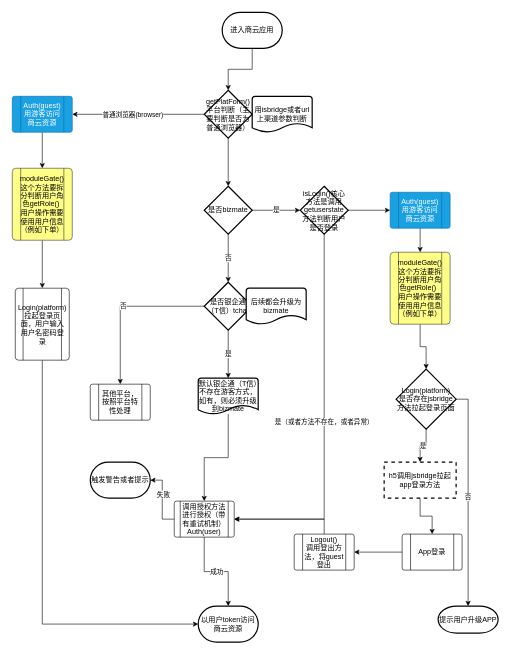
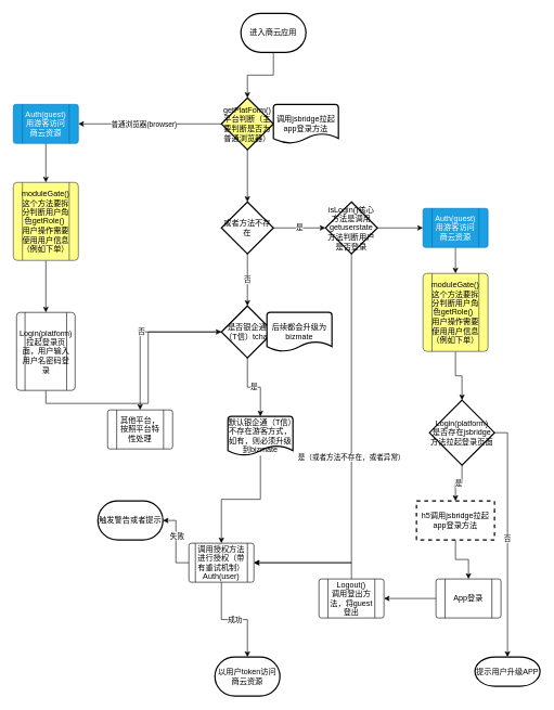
- <mxCell id="8" value="getPlatForm()平台判断（主要判断是否为普通浏览器）" style="rhombus;whiteSpace=wrap;html=1;strokeWidth=2;" parent="1" vertex="1"><mxGeometry x="340" y="150" width="80" height="80" as="geometry" /></mxCell>
+ <mxCell id="8" value="getPlatForm()平台判断（主要判断是否为普通浏览器）" style="rhombus;whiteSpace=wrap;html=1;strokeWidth=2;fillColor=#ffff88;" parent="1" vertex="1"><mxGeometry x="340" y="150" width="80" height="80" as="geometry" /></mxCell>
- <mxCell id="47" value="用isbridge或者url上渠道参数判断" style="strokeWidth=2;html=1;shape=mxgraph.flowchart.document2;whiteSpace=wrap;size=0.25;" parent="1" vertex="1"><mxGeometry x="420" y="160" width="100" height="60" as="geometry" /></mxCell>
+ <mxCell id="47" value="调用jsbridge拉起app登录方法" style="strokeWidth=2;html=1;shape=mxgraph.flowchart.document2;whiteSpace=wrap;size=0.25;" parent="1" vertex="1"><mxGeometry x="420" y="160" width="100" height="60" as="geometry" /></mxCell>
- <mxCell id="11" value="是否bizmate" style="rhombus;whiteSpace=wrap;html=1;strokeWidth=2;" parent="1" vertex="1"><mxGeometry x="340" y="310" width="80" height="80" as="geometry" /></mxCell>
+ <mxCell id="11" value="或者方法不存在" style="rhombus;whiteSpace=wrap;html=1;strokeWidth=2;" parent="1" vertex="1"><mxGeometry x="340" y="310" width="80" height="80" as="geometry" /></mxCell>
- <mxCell id="19" value="默认银企通（T信）不存在游客方式，如有，则必须升级到bizmate" style="strokeWidth=2;html=1;shape=mxgraph.flowchart.document2;whiteSpace=wrap;size=0.25;" parent="1" vertex="1"><mxGeometry x="330" y="630" width="100" height="60" as="geometry" /></mxCell>
+ <mxCell id="19" value="默认银企通（T信）不存在游客方式，如有，则必须升级到bizmate" style="strokeWidth=2;html=1;shape=mxgraph.flowchart.document2;whiteSpace=wrap;size=0.25;" parent="1" vertex="1"><mxGeometry x="350" y="640" width="100" height="60" as="geometry" /></mxCell>
- <mxCell id="32" value="其他平台，按照平台特性处理" style="verticalLabelPosition=middle;verticalAlign=middle;html=1;shape=process;whiteSpace=wrap;rounded=1;size=0.14;arcSize=6;labelPosition=center;align=center;" parent="1" vertex="1"><mxGeometry x="150" y="640" width="100" height="60" as="geometry" /></mxCell>
+ <mxCell id="32" value="其他平台，按照平台特性处理" style="verticalLabelPosition=middle;verticalAlign=middle;html=1;shape=process;whiteSpace=wrap;rounded=1;size=0.14;arcSize=6;labelPosition=center;align=center;" parent="1" vertex="1"><mxGeometry x="165" y="630" width="100" height="60" as="geometry" /></mxCell>
- <mxCell id="30" style="edgeStyle=orthogonalEdgeStyle;rounded=0;orthogonalLoop=1;jettySize=auto;html=1;entryX=0;entryY=0.5;entryDx=0;entryDy=0;entryPerimeter=0;exitX=0.5;exitY=1;exitDx=0;exitDy=0;" parent="1" source="31" target="24" edge="1"><mxGeometry relative="1" as="geometry" /></mxCell>
+ <mxCell id="30" style="edgeStyle=orthogonalEdgeStyle;rounded=0;orthogonalLoop=1;jettySize=auto;html=1;exitX=0.5;exitY=1;exitDx=0;exitDy=0;" parent="1" source="31" target="17" edge="1"><mxGeometry relative="1" as="geometry" /></mxCell>
